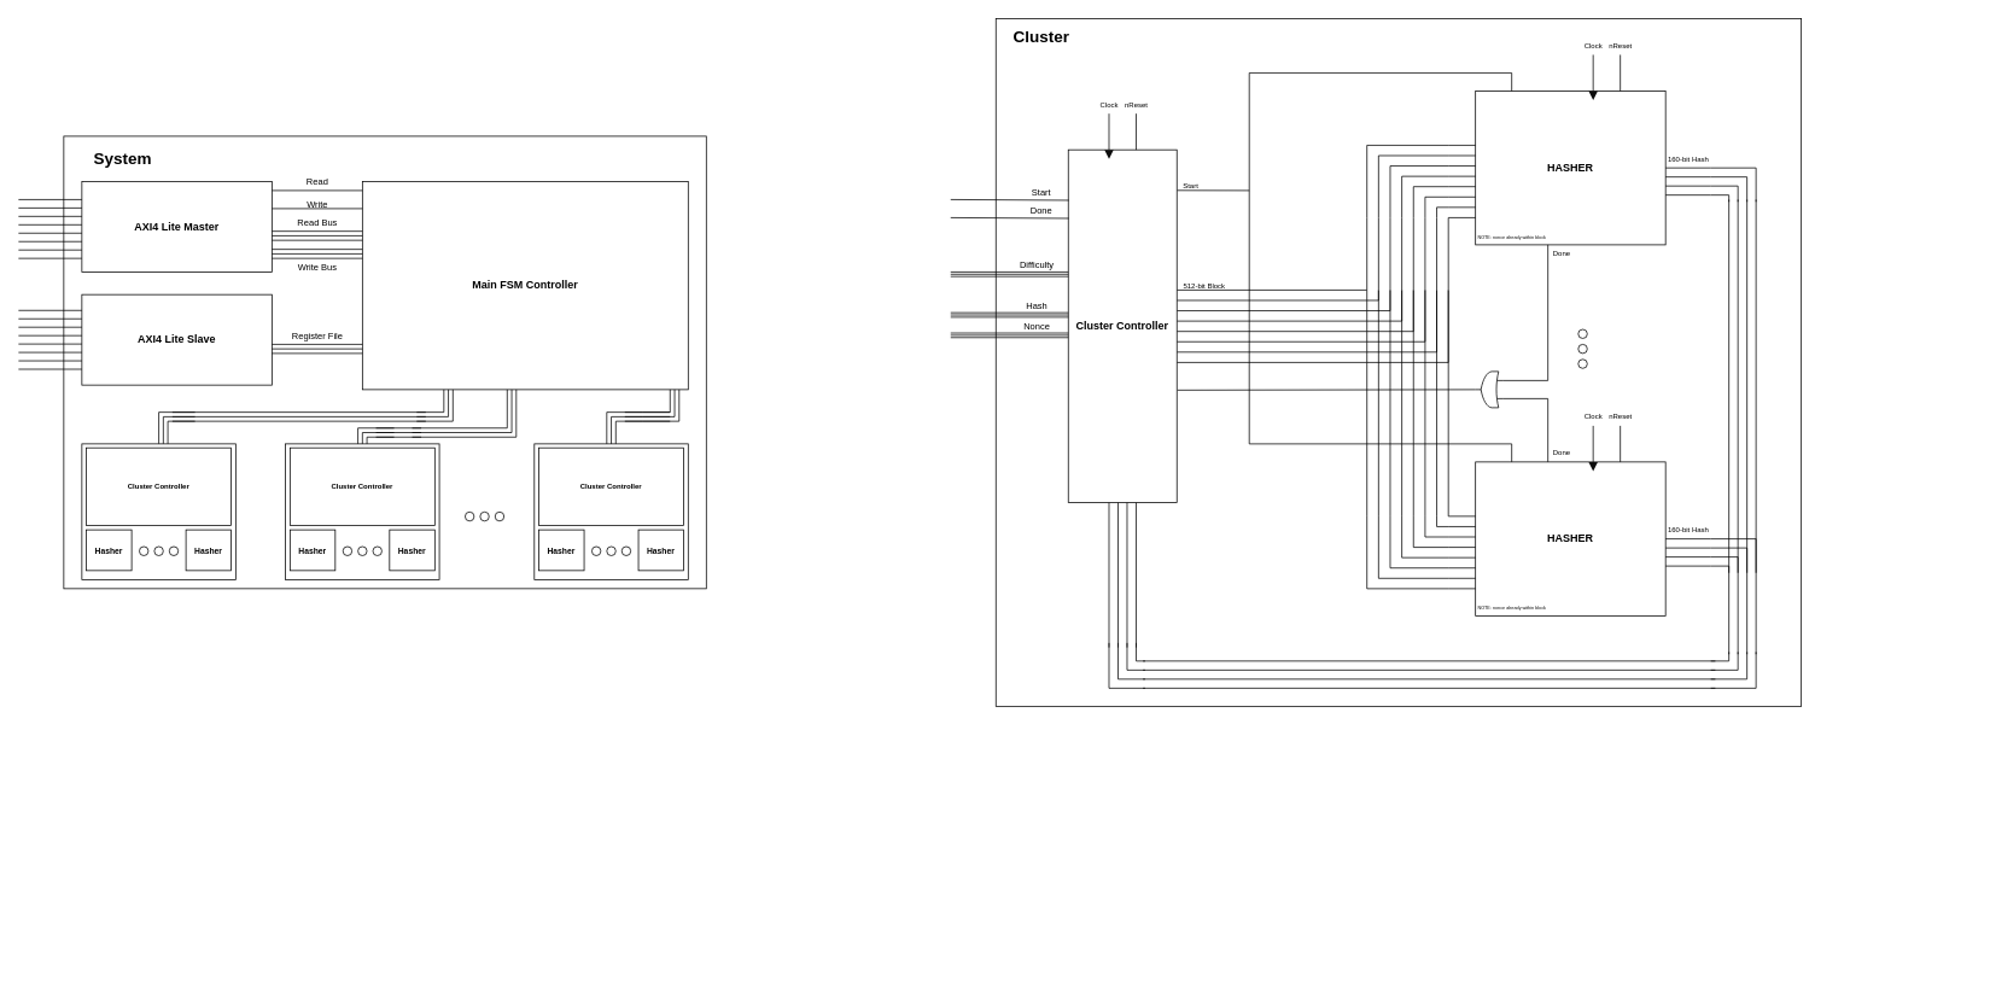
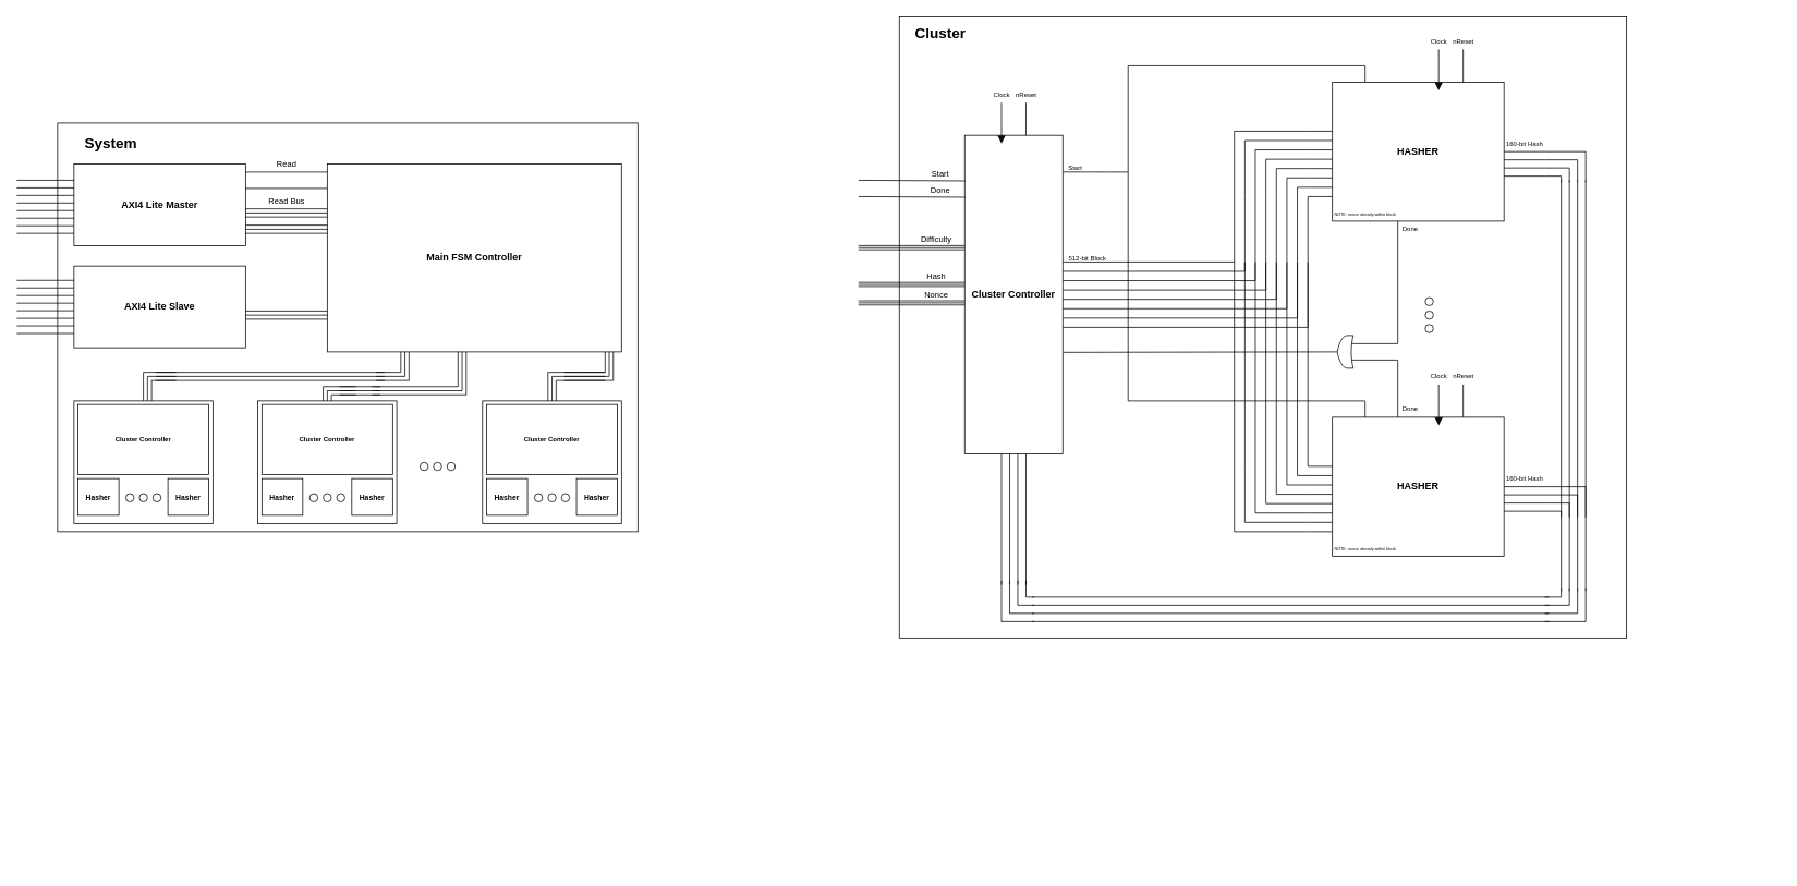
- <mxCell id="78" value="Write" style="text;html=1;align=center;verticalAlign=middle;resizable=0;points=[];autosize=1;strokeColor=none;fillColor=none;fontSize=10;" vertex="1" parent="1"><mxGeometry x="330" y="215" width="40" height="20" as="geometry" /></mxCell>
- <mxCell id="82" value="Write Bus" style="text;html=1;align=center;verticalAlign=middle;resizable=0;points=[];autosize=1;strokeColor=none;fillColor=none;fontSize=10;" vertex="1" parent="1"><mxGeometry x="320" y="285" width="60" height="20" as="geometry" /></mxCell>
- <mxCell id="74" value="Register File" style="text;html=1;align=center;verticalAlign=middle;resizable=0;points=[];autosize=1;strokeColor=none;fillColor=none;fontSize=10;" vertex="1" parent="1"><mxGeometry x="315" y="360" width="70" height="20" as="geometry" /></mxCell>
